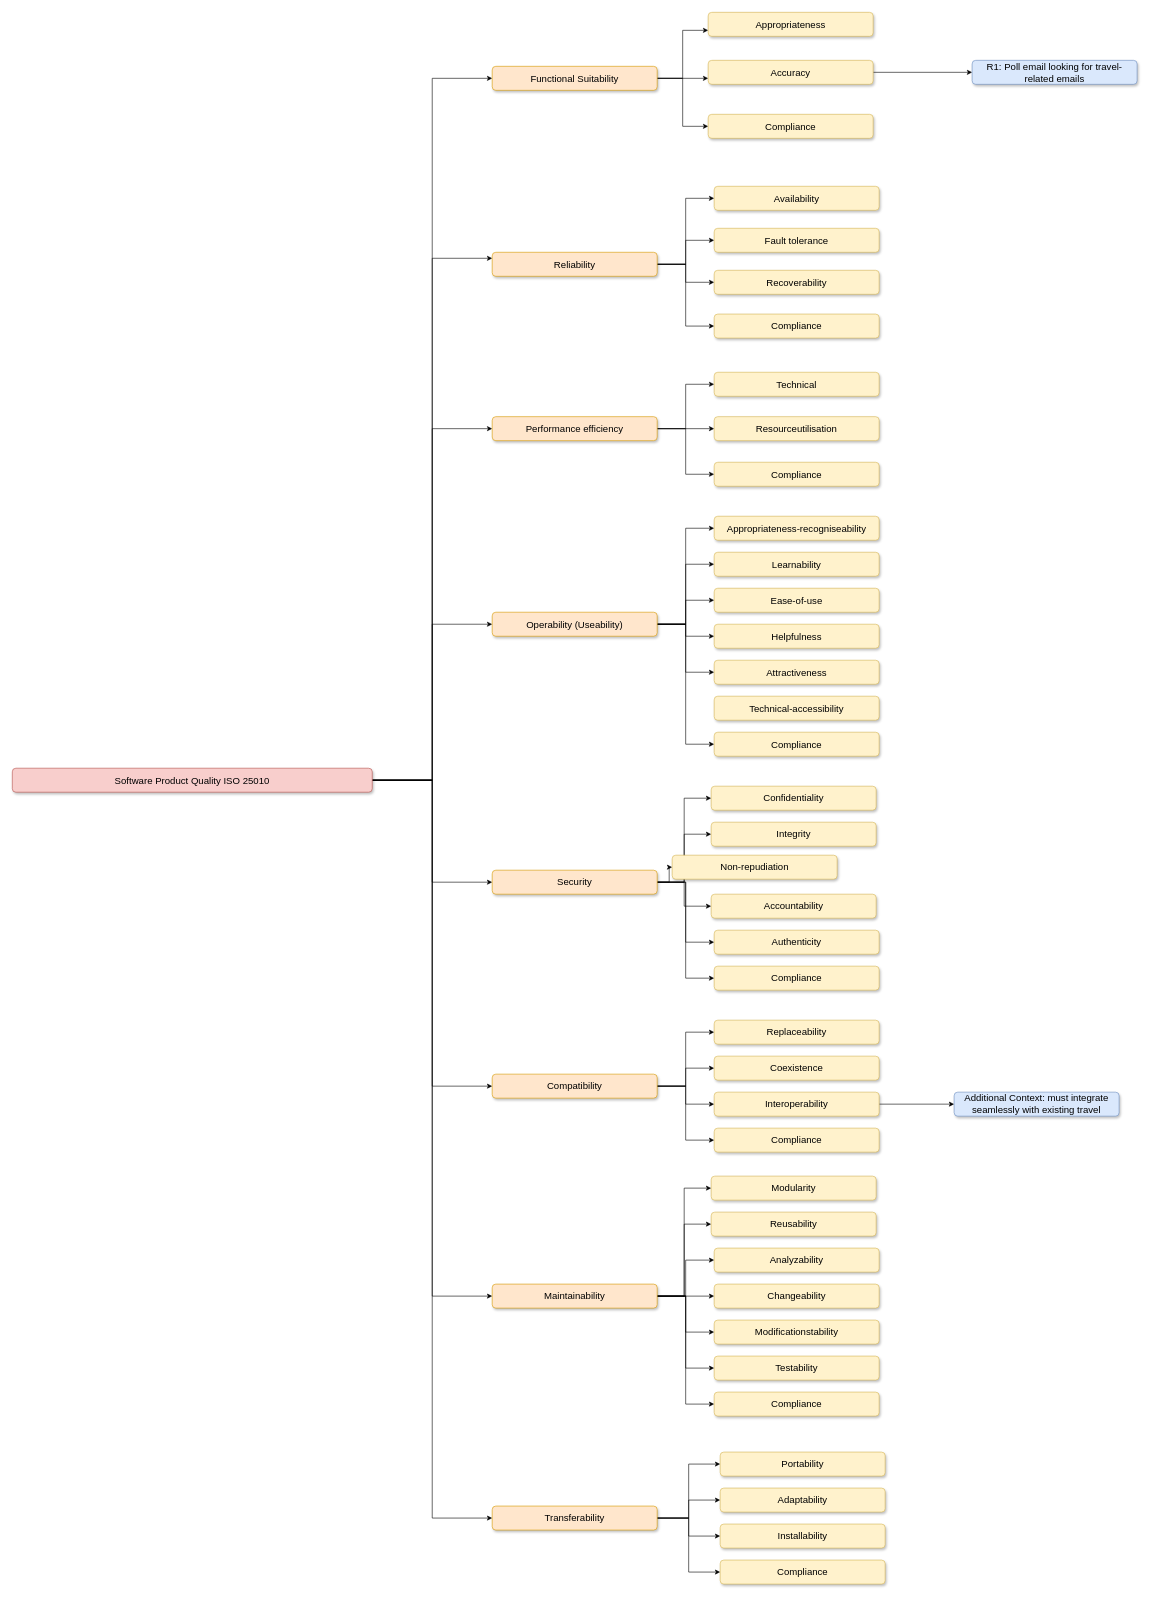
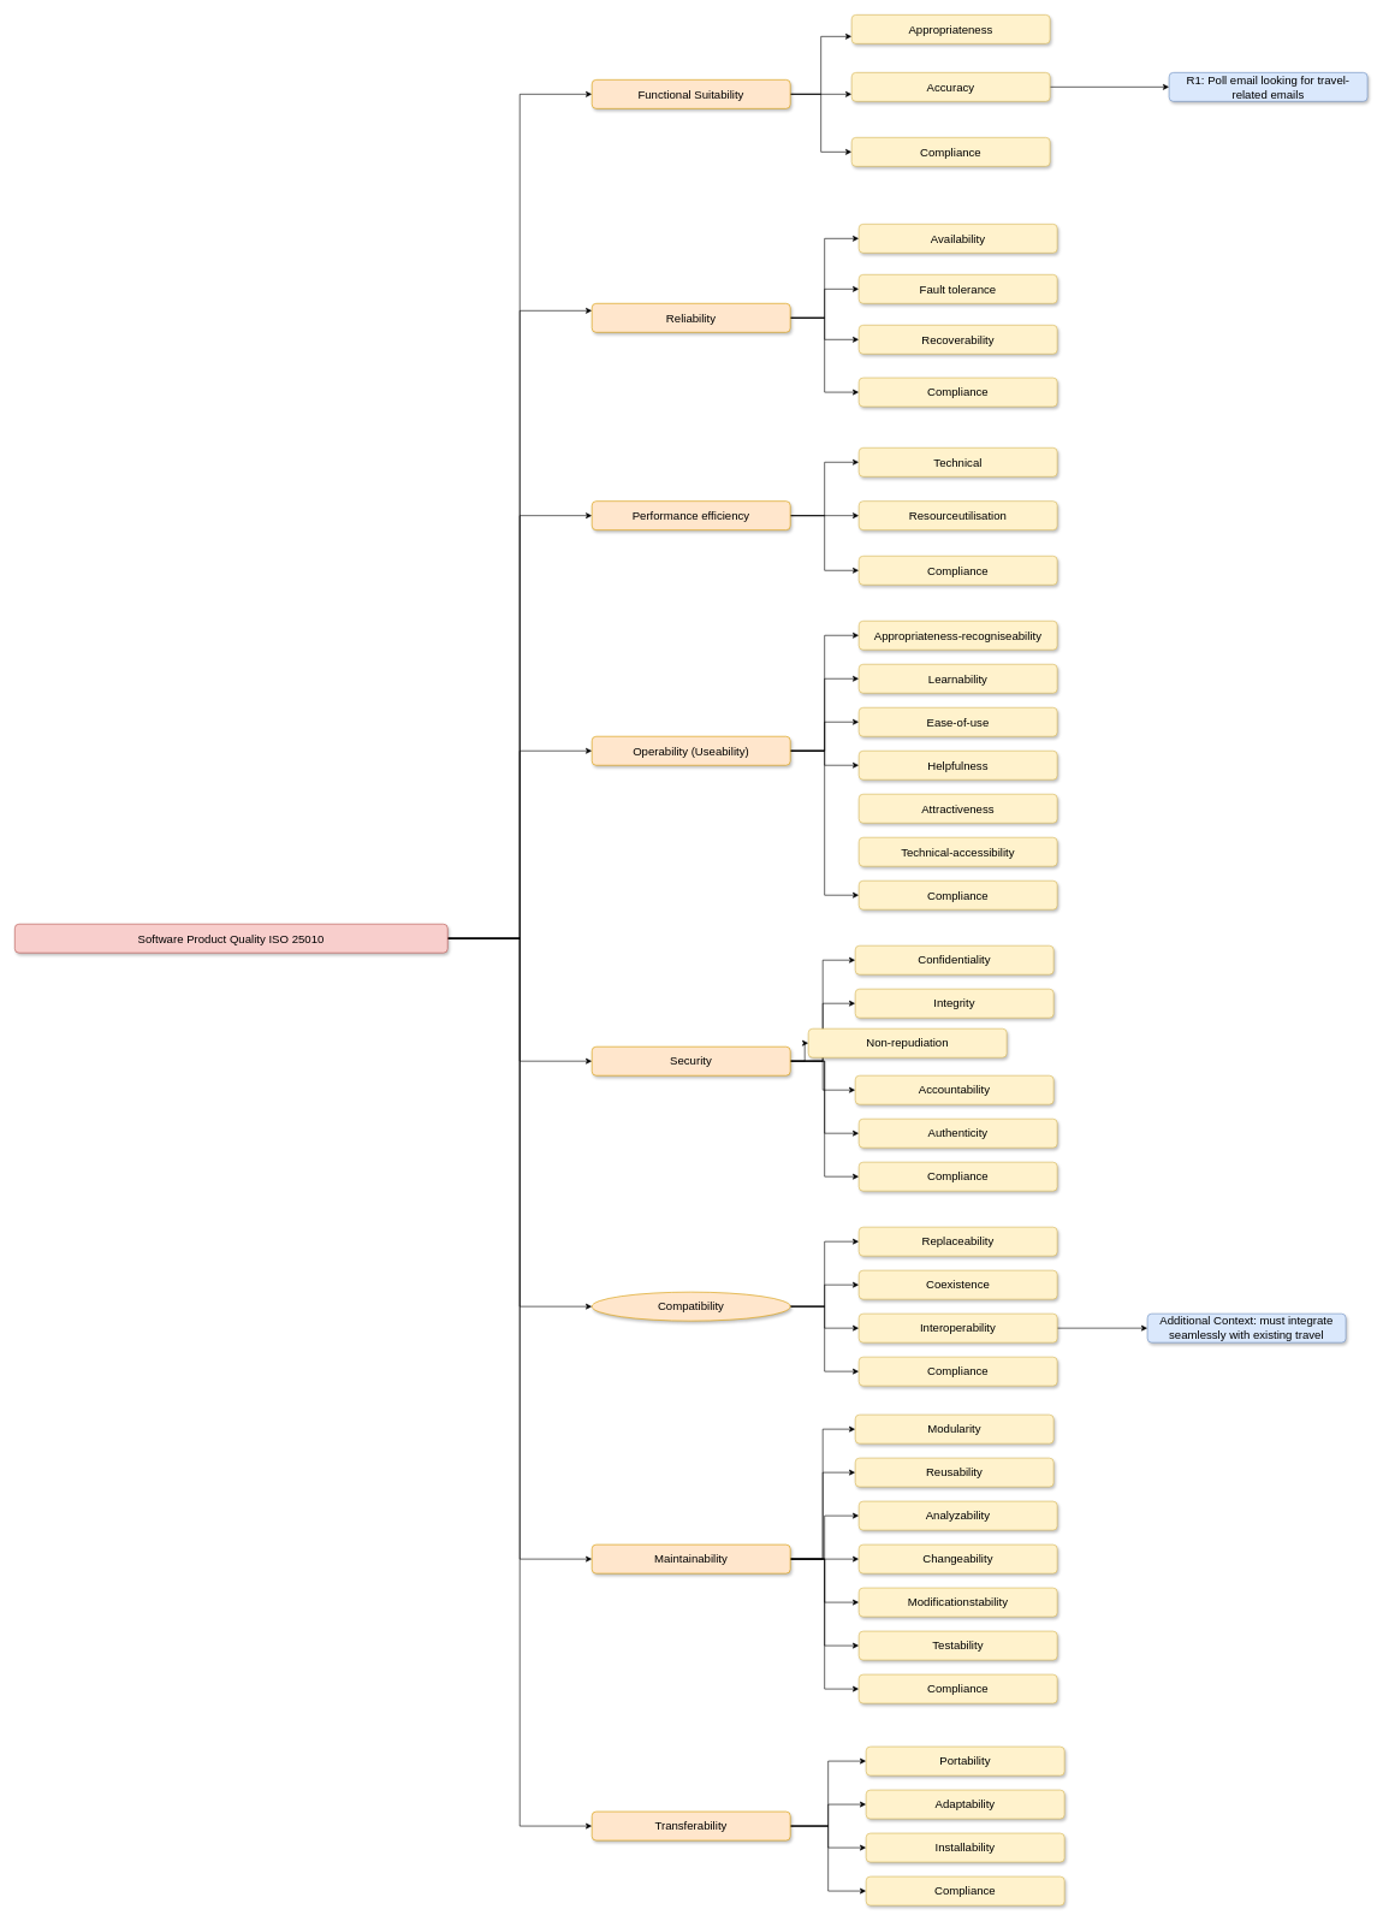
- <mxCell id="28" style="edgeStyle=orthogonalEdgeStyle;rounded=0;orthogonalLoop=1;jettySize=auto;html=1;entryX=0;entryY=0.5;entryDx=0;entryDy=0;" parent="1" source="30" target="71" edge="1"><mxGeometry relative="1" as="geometry" /></mxCell>
- <mxCell id="42" value="Compatibility" style="whiteSpace=wrap;html=1;rounded=1;shadow=1;strokeWidth=1;fontSize=16;align=center;fillColor=#ffe6cc;strokeColor=#d79b00;" parent="1" vertex="1"><mxGeometry x="820" y="1790" width="275" height="40" as="geometry" /></mxCell>
+ <mxCell id="42" value="Compatibility" style="ellipse;whiteSpace=wrap;html=1;shadow=1;strokeWidth=1;fontSize=16;align=center;fillColor=#ffe6cc;strokeColor=#d79b00;" parent="1" vertex="1"><mxGeometry x="820" y="1790" width="275" height="40" as="geometry" /></mxCell>
